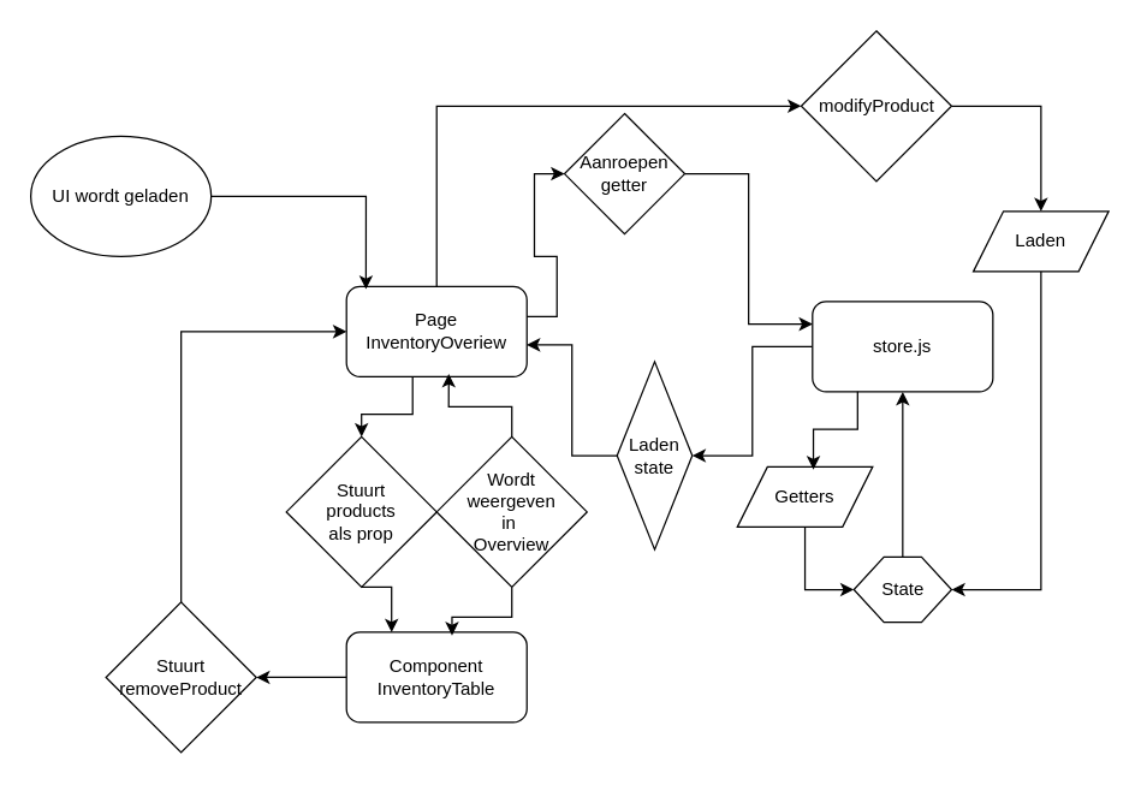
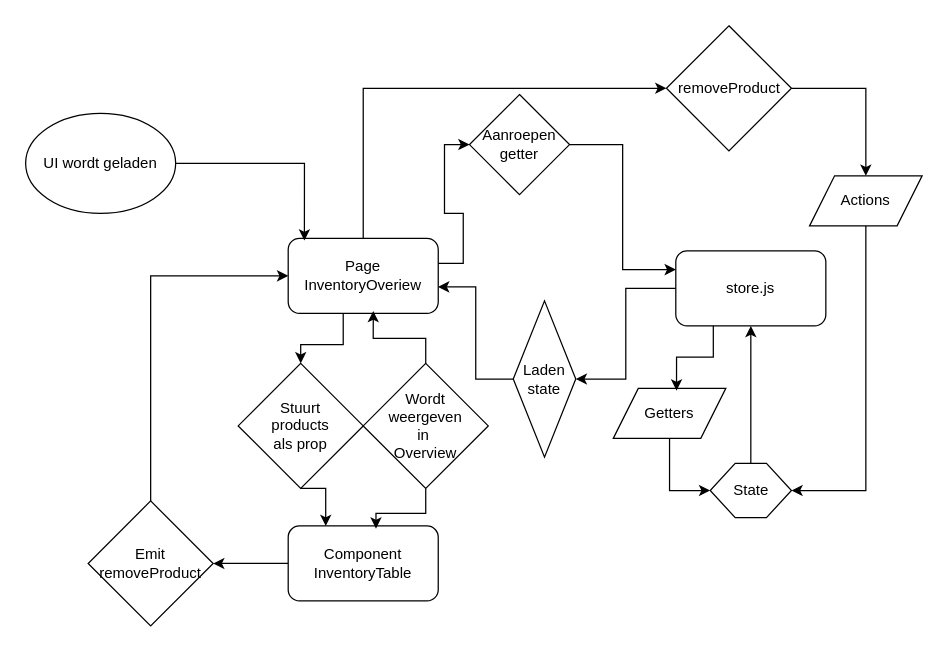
- <mxCell id="23" value="&lt;div&gt;modifyProduct&lt;/div&gt;" style="rhombus;whiteSpace=wrap;html=1;" vertex="1" parent="1"><mxGeometry x="532.5" y="20" width="100" height="100" as="geometry" /></mxCell>
+ <mxCell id="23" value="&lt;div&gt;removeProduct&lt;/div&gt;" style="rhombus;whiteSpace=wrap;html=1;" vertex="1" parent="1"><mxGeometry x="532.5" y="20" width="100" height="100" as="geometry" /></mxCell>
- <mxCell id="27" value="Laden" style="shape=parallelogram;perimeter=parallelogramPerimeter;whiteSpace=wrap;html=1;fixedSize=1;" vertex="1" parent="1"><mxGeometry x="647" y="140" width="90" height="40" as="geometry" /></mxCell>
+ <mxCell id="27" value="Actions" style="shape=parallelogram;perimeter=parallelogramPerimeter;whiteSpace=wrap;html=1;fixedSize=1;" vertex="1" parent="1"><mxGeometry x="647" y="140" width="90" height="40" as="geometry" /></mxCell>
- <mxCell id="21" value="&lt;div&gt;Stuurt&lt;/div&gt;&lt;div&gt;removeProduct&lt;/div&gt;" style="rhombus;whiteSpace=wrap;html=1;" vertex="1" parent="1"><mxGeometry x="70" y="400" width="100" height="100" as="geometry" /></mxCell>
+ <mxCell id="21" value="&lt;div&gt;Emit&lt;/div&gt;&lt;div&gt;removeProduct&lt;/div&gt;" style="rhombus;whiteSpace=wrap;html=1;" vertex="1" parent="1"><mxGeometry x="70" y="400" width="100" height="100" as="geometry" /></mxCell>
